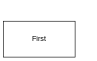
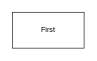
- <mxCell id="2" value="First" style="rounded=0;whiteSpace=wrap;html=1;" vertex="1" parent="1"><mxGeometry x="5" y="35" width="120" height="60" as="geometry" /></mxCell>
+ <mxCell id="2" value="First" style="rounded=0;whiteSpace=wrap;html=1;" vertex="1" parent="1"><mxGeometry x="20" y="20" width="120" height="60" as="geometry" /></mxCell>
